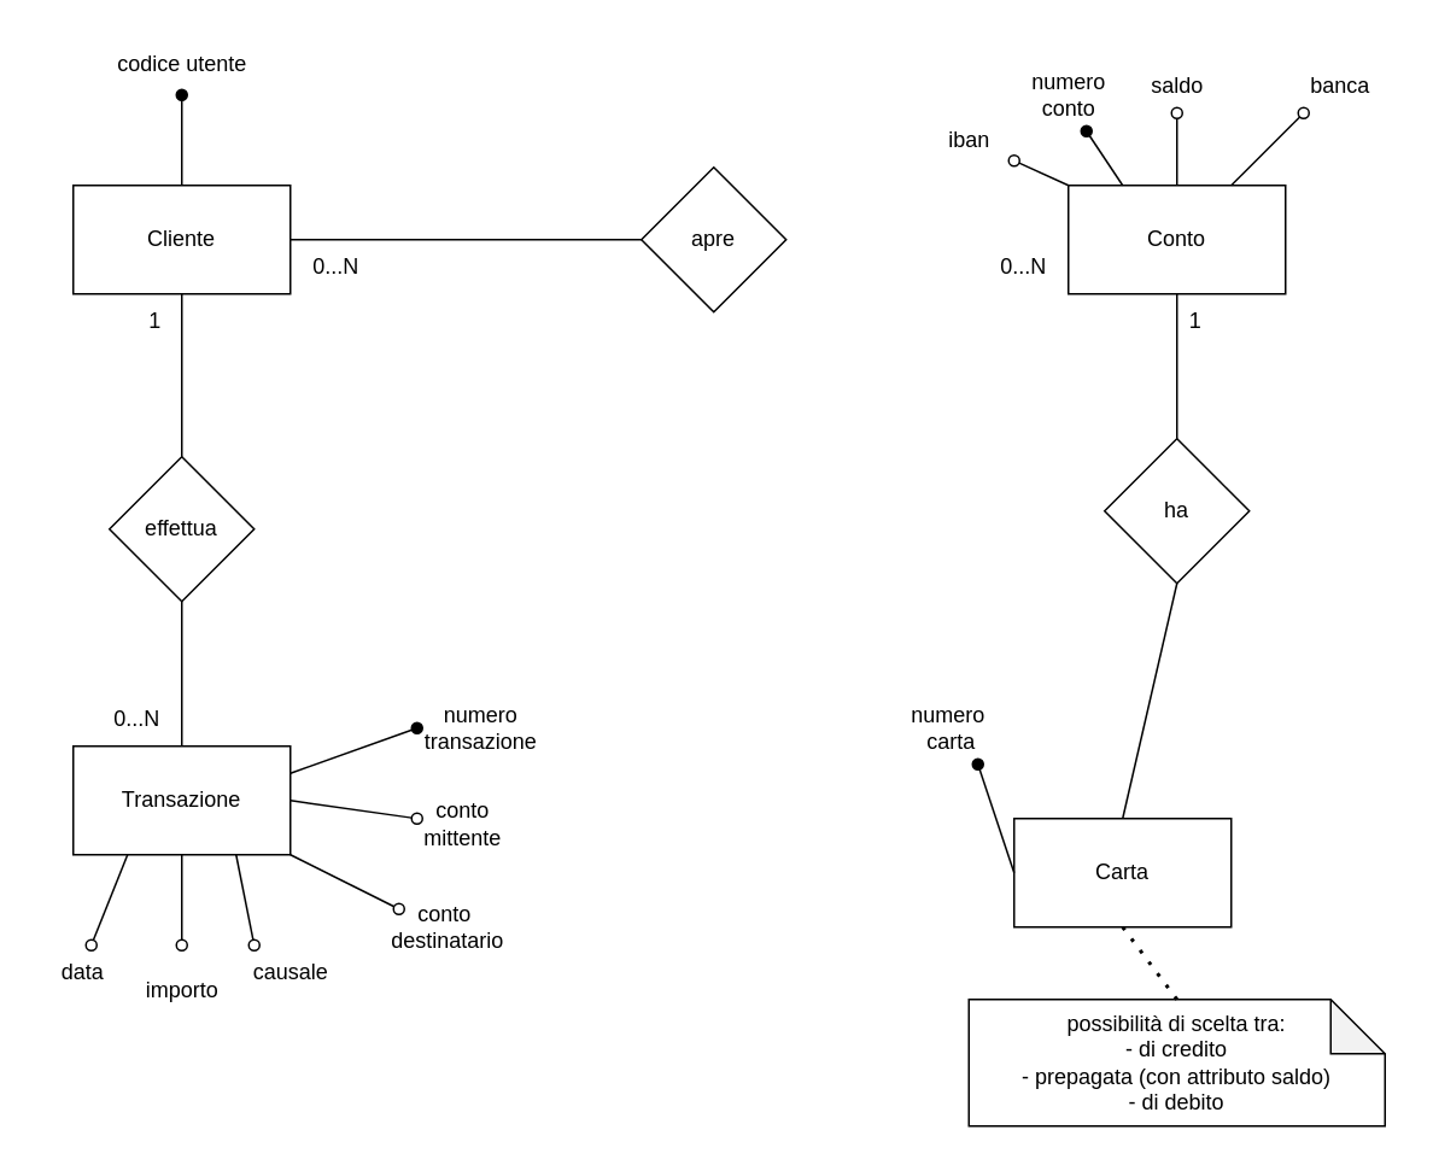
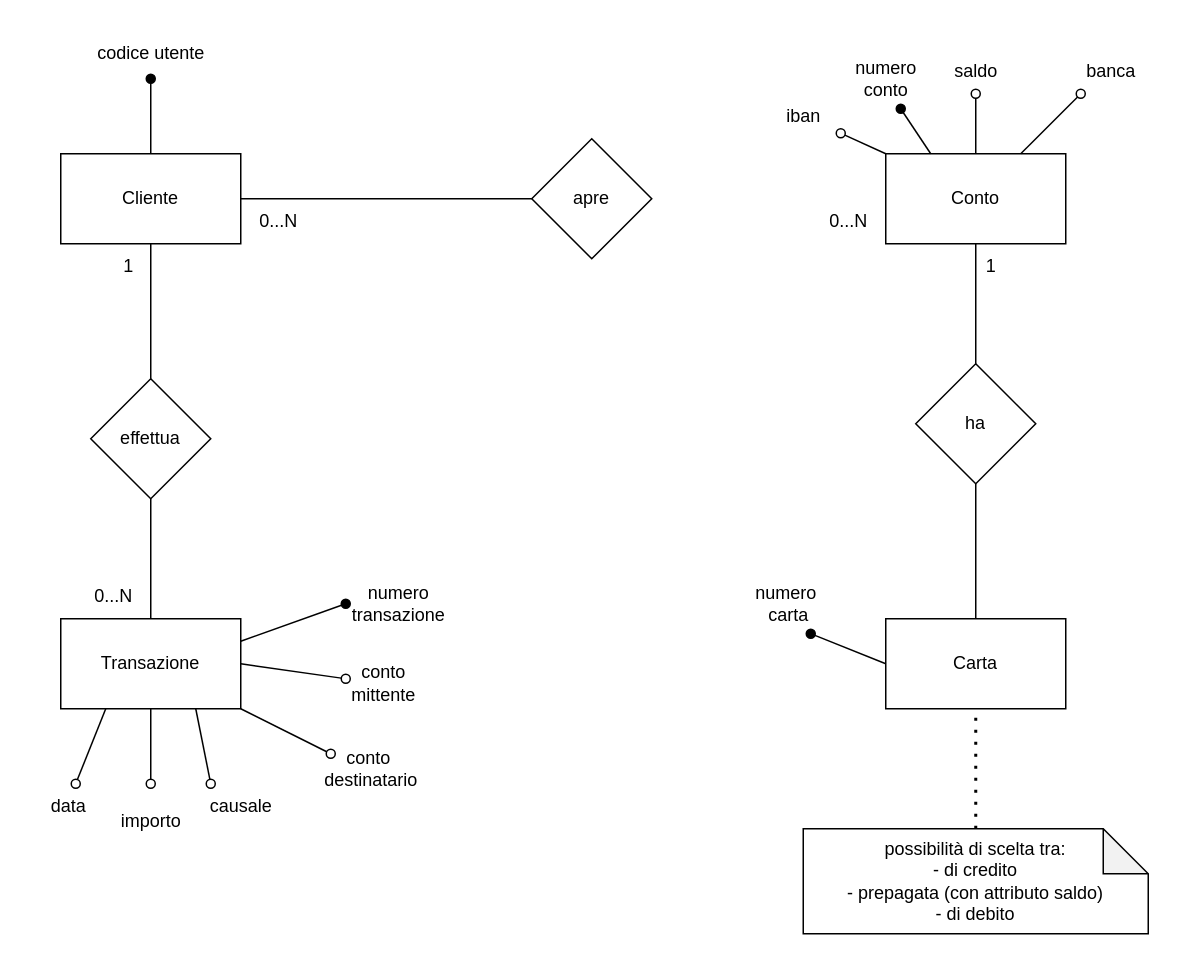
- <mxCell id="5" value="Carta" style="rounded=0;whiteSpace=wrap;html=1;" vertex="1" parent="1"><mxGeometry x="560" y="452" width="120" height="60" as="geometry" /></mxCell>
+ <mxCell id="5" value="Carta" style="rounded=0;whiteSpace=wrap;html=1;" vertex="1" parent="1"><mxGeometry x="590" y="412" width="120" height="60" as="geometry" /></mxCell>
